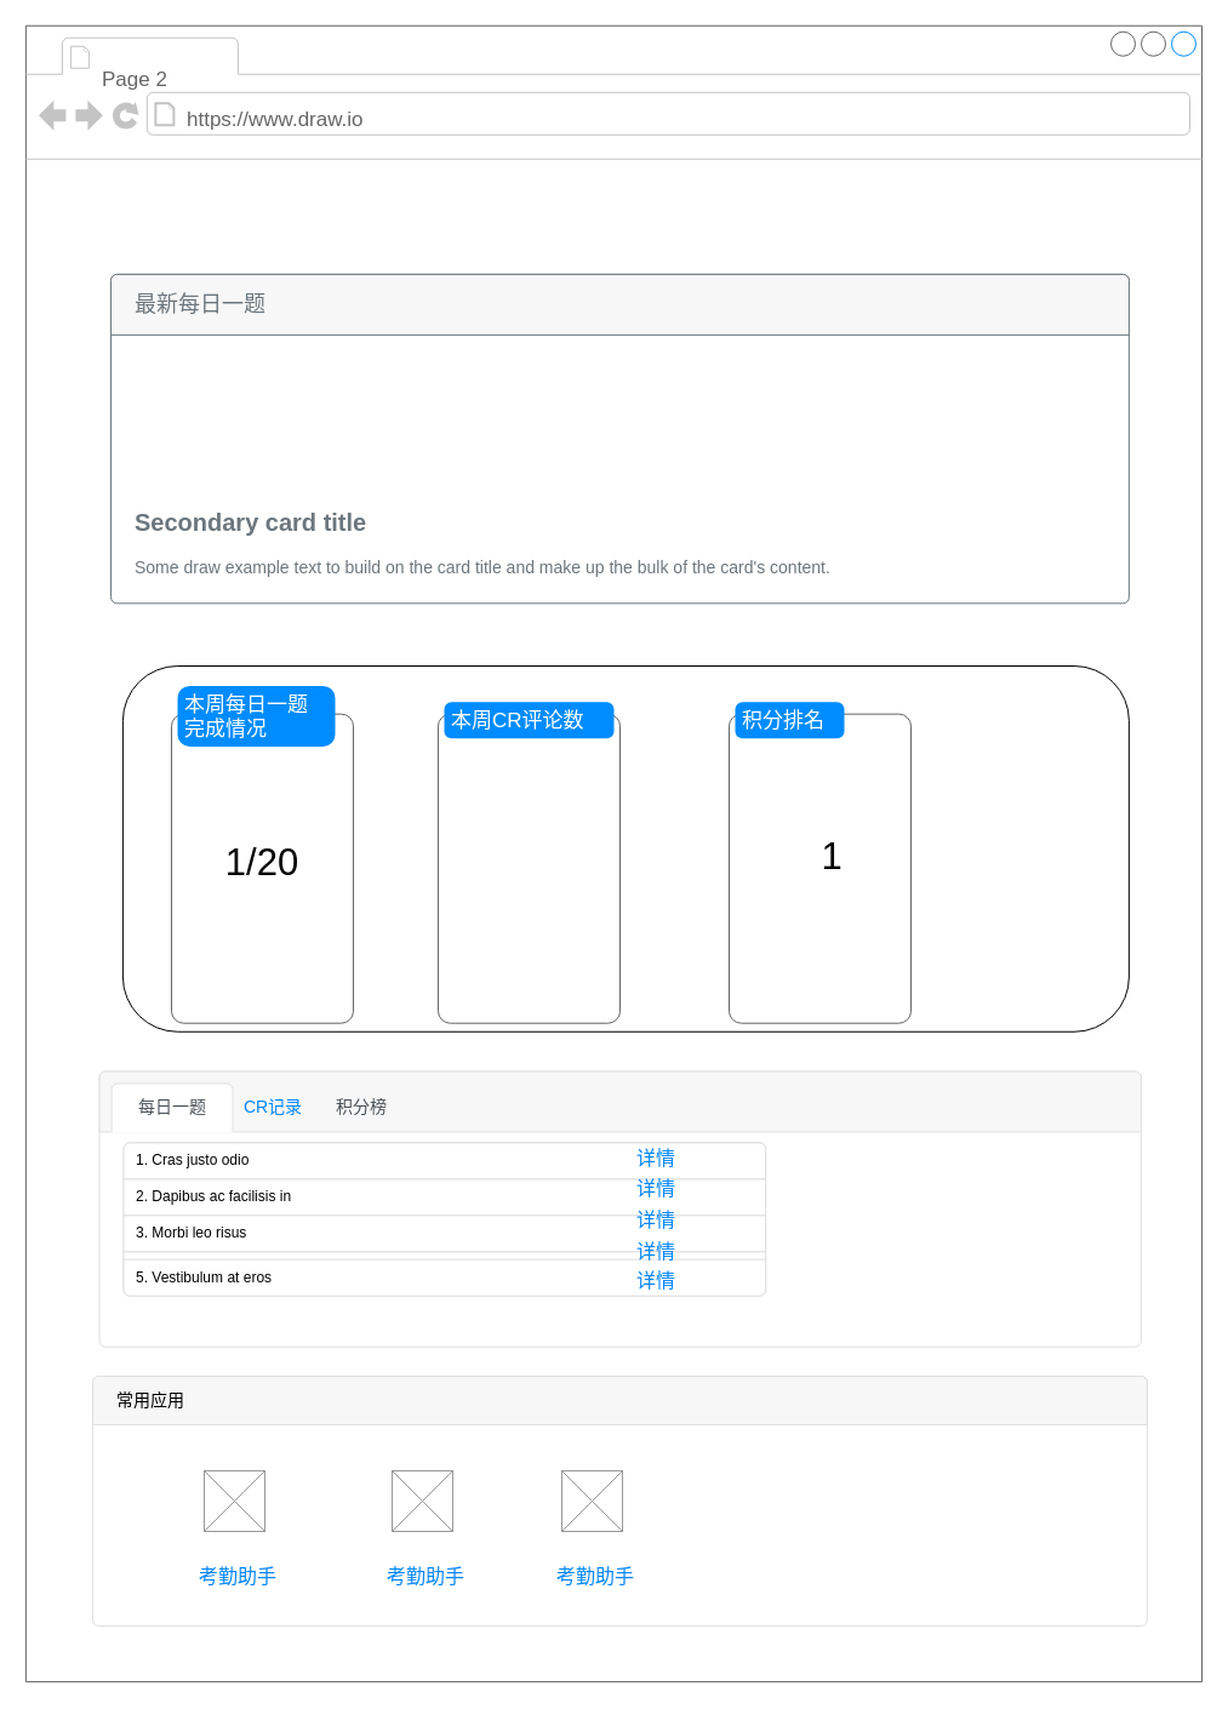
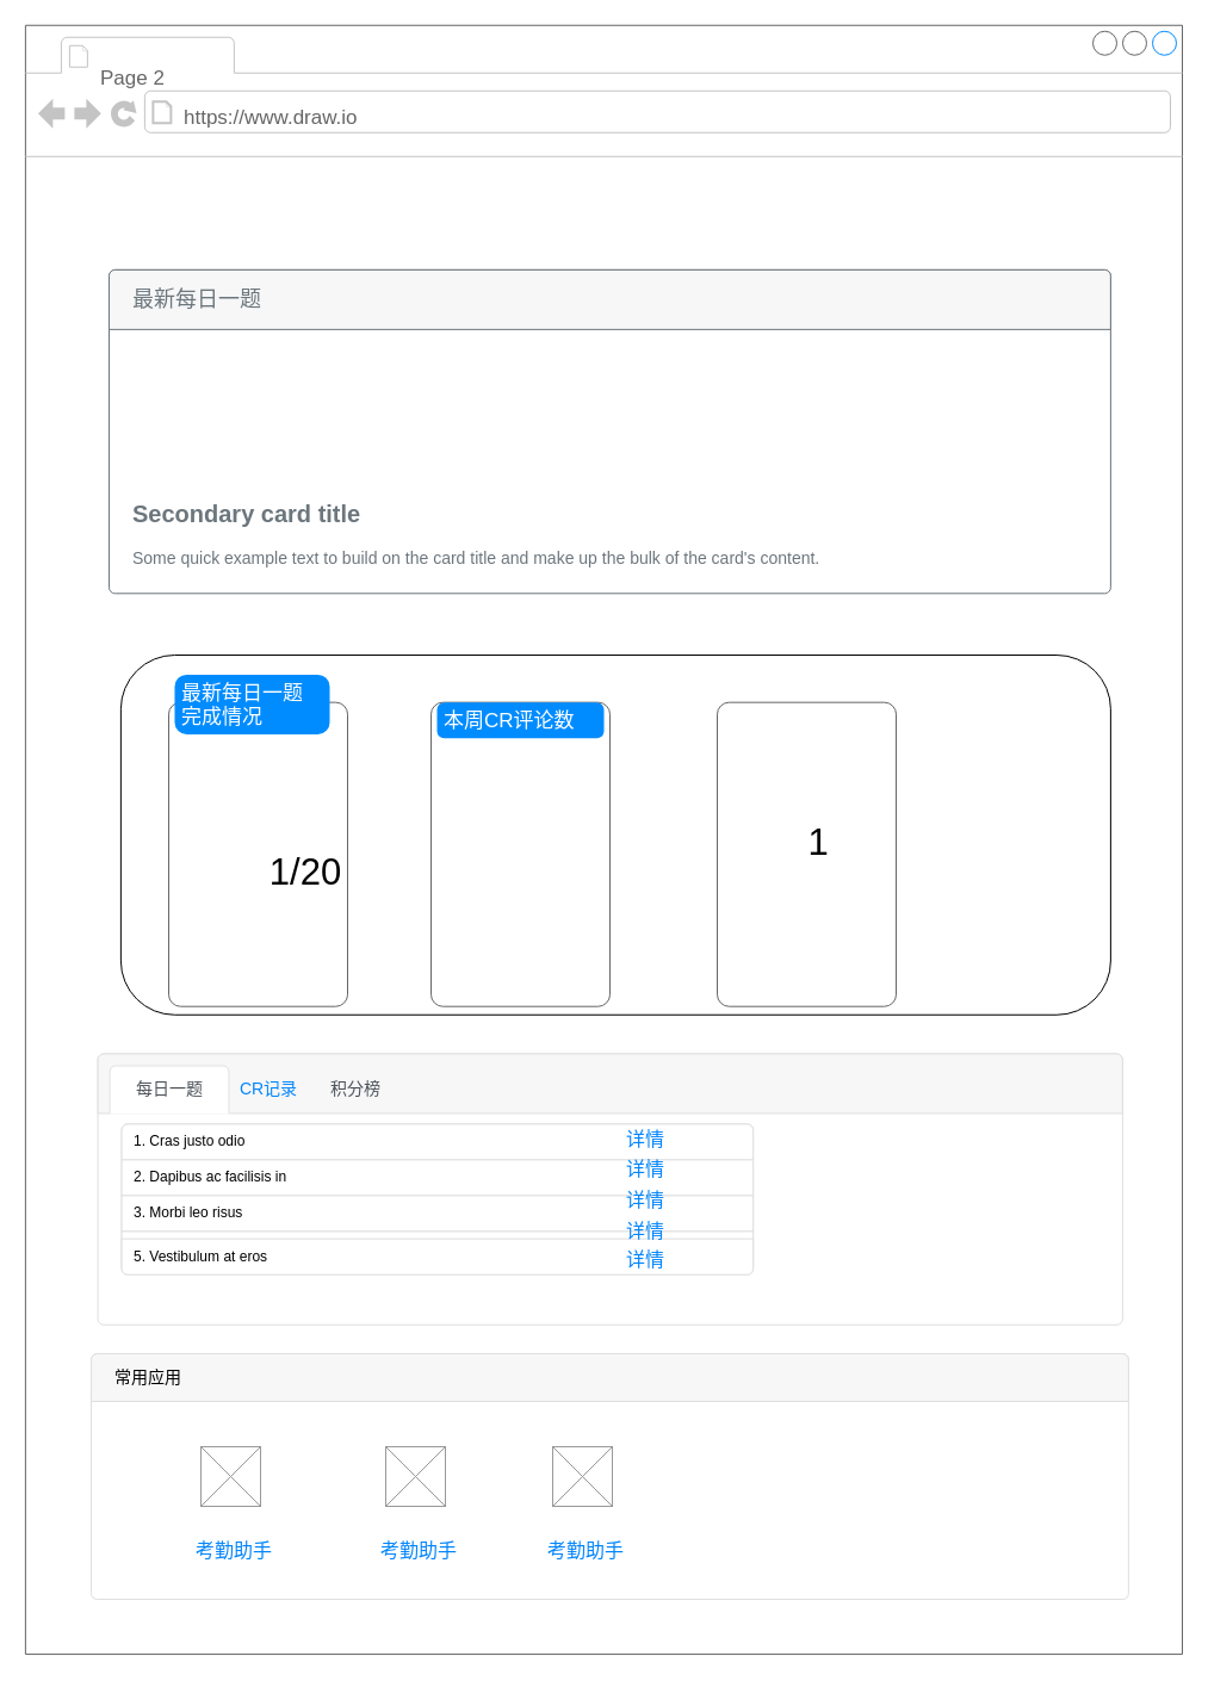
- <mxCell id="6" value="&lt;b&gt;&lt;font style=&quot;font-size: 20px&quot;&gt;Secondary card title&lt;/font&gt;&lt;/b&gt;&lt;br style=&quot;font-size: 14px&quot;&gt;&lt;br style=&quot;font-size: 14px&quot;&gt;Some draw example text to build on the card title and make up the bulk of the card's content." style="html=1;shadow=0;dashed=0;shape=mxgraph.bootstrap.rrect;rSize=5;strokeColor=#6C767D;html=1;whiteSpace=wrap;fillColor=#ffffff;fontColor=#6C767D;verticalAlign=bottom;align=left;spacing=20;spacingBottom=0;fontSize=14;" vertex="1" parent="3"><mxGeometry x="70.12" y="205.109" width="839.88" height="271.448" as="geometry" /></mxCell>
+ <mxCell id="6" value="&lt;b&gt;&lt;font style=&quot;font-size: 20px&quot;&gt;Secondary card title&lt;/font&gt;&lt;/b&gt;&lt;br style=&quot;font-size: 14px&quot;&gt;&lt;br style=&quot;font-size: 14px&quot;&gt;Some quick example text to build on the card title and make up the bulk of the card's content." style="html=1;shadow=0;dashed=0;shape=mxgraph.bootstrap.rrect;rSize=5;strokeColor=#6C767D;html=1;whiteSpace=wrap;fillColor=#ffffff;fontColor=#6C767D;verticalAlign=bottom;align=left;spacing=20;spacingBottom=0;fontSize=14;" vertex="1" parent="3"><mxGeometry x="70.12" y="205.109" width="839.88" height="271.448" as="geometry" /></mxCell>
- <mxCell id="10" value="本周每日一题&#10;完成情况" style="shape=rect;strokeColor=none;fillColor=#008cff;strokeWidth=1;dashed=0;rounded=1;arcSize=20;fontColor=#ffffff;fontSize=17;spacing=2;spacingTop=-2;align=left;autosize=1;spacingLeft=4;resizeWidth=0;resizeHeight=0;perimeter=none;" vertex="1" parent="9"><mxGeometry x="5" y="-13.253" width="130" height="50" as="geometry" /></mxCell>
+ <mxCell id="10" value="最新每日一题&#10;完成情况" style="shape=rect;strokeColor=none;fillColor=#008cff;strokeWidth=1;dashed=0;rounded=1;arcSize=20;fontColor=#ffffff;fontSize=17;spacing=2;spacingTop=-2;align=left;autosize=1;spacingLeft=4;resizeWidth=0;resizeHeight=0;perimeter=none;" vertex="1" parent="9"><mxGeometry x="5" y="-13.253" width="130" height="50" as="geometry" /></mxCell>
- <mxCell id="13" value="本周CR评论数" style="shape=rect;strokeColor=none;fillColor=#008cff;strokeWidth=1;dashed=0;rounded=1;arcSize=20;fontColor=#ffffff;fontSize=17;spacing=2;spacingTop=-2;align=left;autosize=1;spacingLeft=4;resizeWidth=0;resizeHeight=0;perimeter=none;" vertex="1" parent="12"><mxGeometry x="5" width="140" height="30" as="geometry" /></mxCell>
+ <mxCell id="13" value="本周CR评论数" style="shape=rect;strokeColor=none;fillColor=#008cff;strokeWidth=1;dashed=0;rounded=1;arcSize=20;fontColor=#ffffff;fontSize=17;spacing=2;spacingTop=-2;align=left;autosize=1;spacingLeft=4;resizeWidth=0;resizeHeight=0;perimeter=none;" vertex="1" parent="12"><mxGeometry x="5" y="10" width="140" height="30" as="geometry" /></mxCell>
- <mxCell id="31" value="积分排名" style="shape=rect;strokeColor=none;fillColor=#008cff;strokeWidth=1;dashed=0;rounded=1;arcSize=20;fontColor=#ffffff;fontSize=17;spacing=2;spacingTop=-2;align=left;autosize=1;spacingLeft=4;resizeWidth=0;resizeHeight=0;perimeter=none;" vertex="1" parent="30"><mxGeometry x="5" width="90" height="30" as="geometry" /></mxCell>
- <mxCell id="11" value="&lt;font style=&quot;font-size: 31px;&quot;&gt;1/20&lt;/font&gt;" style="text;html=1;strokeColor=none;fillColor=none;align=center;verticalAlign=middle;whiteSpace=wrap;rounded=0;" vertex="1" parent="9"><mxGeometry x="45" y="112.646" width="60" height="39.758" as="geometry" /></mxCell>
+ <mxCell id="11" value="&lt;font style=&quot;font-size: 31px;&quot;&gt;1/20&lt;/font&gt;" style="text;html=1;strokeColor=none;fillColor=none;align=center;verticalAlign=middle;whiteSpace=wrap;rounded=0;" vertex="1" parent="9"><mxGeometry x="85" y="132.646" width="60" height="39.758" as="geometry" /></mxCell>
